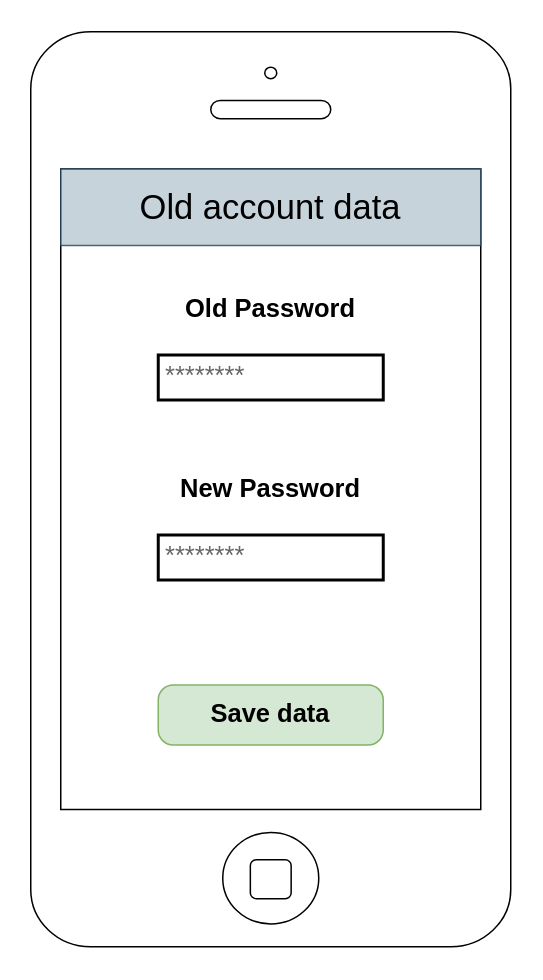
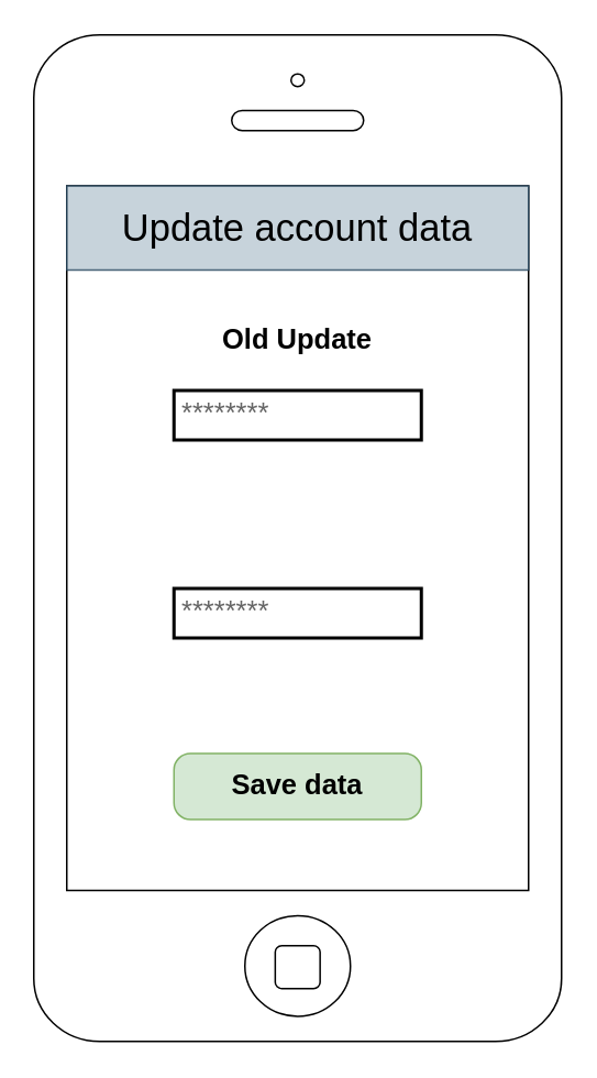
- <mxCell id="3" value="Old account data" style="text;html=1;align=center;verticalAlign=middle;whiteSpace=wrap;rounded=0;fontSize=23;opacity=80;fillColor=#bac8d3;strokeColor=#23445d;" vertex="1" parent="1"><mxGeometry x="40" y="112" width="280" height="51" as="geometry" /></mxCell>
+ <mxCell id="3" value="Update account data" style="text;html=1;align=center;verticalAlign=middle;whiteSpace=wrap;rounded=0;fontSize=23;opacity=80;fillColor=#bac8d3;strokeColor=#23445d;" vertex="1" parent="1"><mxGeometry x="40" y="112" width="280" height="51" as="geometry" /></mxCell>
- <mxCell id="5" value="&lt;font style=&quot;font-size: 17px&quot;&gt;&lt;b&gt;Old Password&lt;/b&gt;&lt;/font&gt;" style="text;html=1;strokeColor=none;fillColor=none;align=center;verticalAlign=middle;whiteSpace=wrap;rounded=0;shadow=0;" vertex="1" parent="1"><mxGeometry x="40" y="196" width="280" height="20" as="geometry" /></mxCell>
+ <mxCell id="5" value="&lt;font style=&quot;font-size: 17px&quot;&gt;&lt;b&gt;Old Update&lt;/b&gt;&lt;/font&gt;" style="text;html=1;strokeColor=none;fillColor=none;align=center;verticalAlign=middle;whiteSpace=wrap;rounded=0;shadow=0;" vertex="1" parent="1"><mxGeometry x="40" y="196" width="280" height="20" as="geometry" /></mxCell>
- <mxCell id="6" value="&lt;font style=&quot;font-size: 17px&quot;&gt;&lt;b&gt;New Password&lt;/b&gt;&lt;/font&gt;" style="text;html=1;strokeColor=none;fillColor=none;align=center;verticalAlign=middle;whiteSpace=wrap;rounded=0;shadow=0;" vertex="1" parent="1"><mxGeometry x="40" y="315.5" width="280" height="20" as="geometry" /></mxCell>
